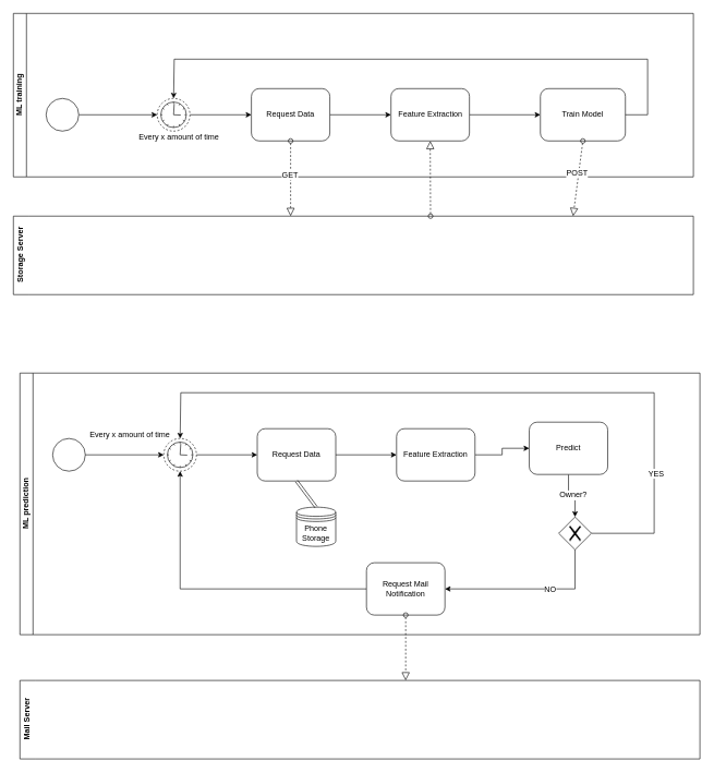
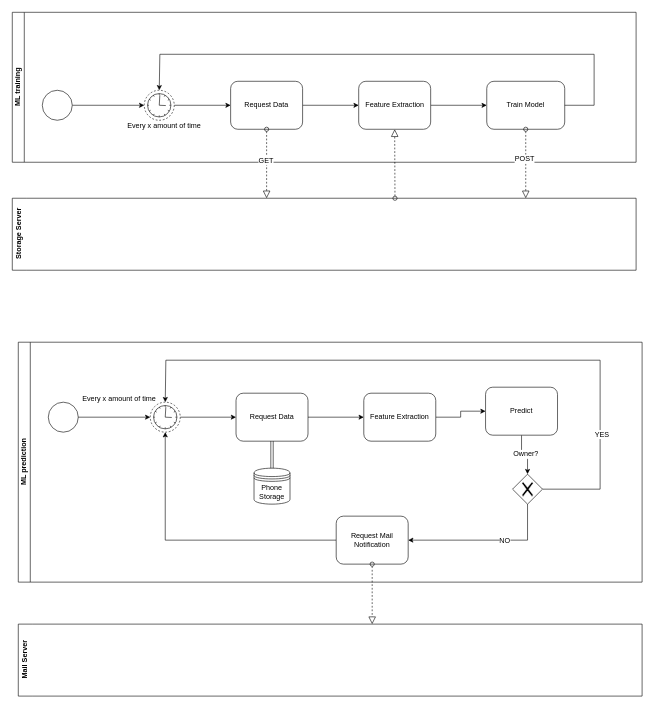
- <mxCell id="14" value="Train Model" style="shape=ext;rounded=1;html=1;whiteSpace=wrap;" vertex="1" parent="10"><mxGeometry x="806" y="115" width="130" height="80" as="geometry" /></mxCell>
+ <mxCell id="14" value="Train Model" style="shape=ext;rounded=1;html=1;whiteSpace=wrap;" vertex="1" parent="10"><mxGeometry x="791" y="115" width="130" height="80" as="geometry" /></mxCell>
- <mxCell id="28" value="Phone Storage" style="shape=datastore;whiteSpace=wrap;html=1;" vertex="1" parent="20"><mxGeometry x="423" y="205" width="60" height="60" as="geometry" /></mxCell>
+ <mxCell id="28" value="Phone Storage" style="shape=datastore;whiteSpace=wrap;html=1;" vertex="1" parent="20"><mxGeometry x="393" y="210" width="60" height="60" as="geometry" /></mxCell>
